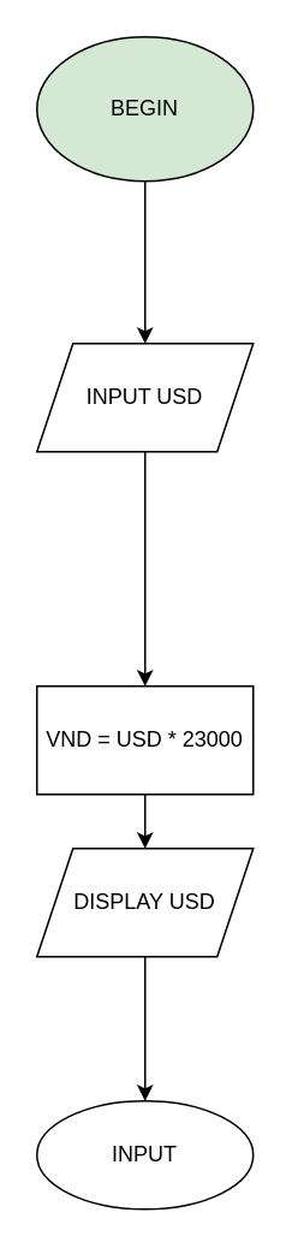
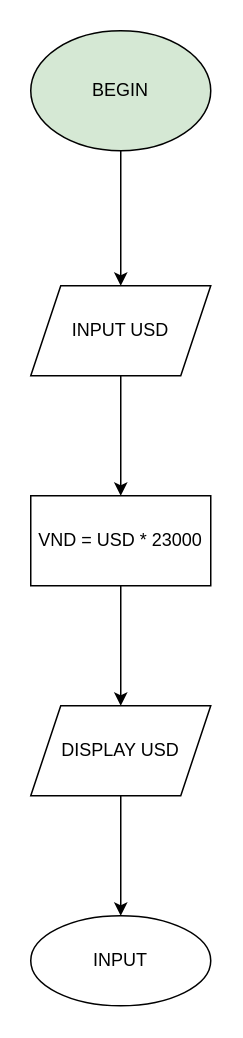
- <mxCell id="7" value="VND = USD * 23000" style="whiteSpace=wrap;html=1;" vertex="1" parent="1"><mxGeometry x="20" y="380" width="120" height="60" as="geometry" /></mxCell>
+ <mxCell id="7" value="VND = USD * 23000" style="whiteSpace=wrap;html=1;" vertex="1" parent="1"><mxGeometry x="20" y="330" width="120" height="60" as="geometry" /></mxCell>
